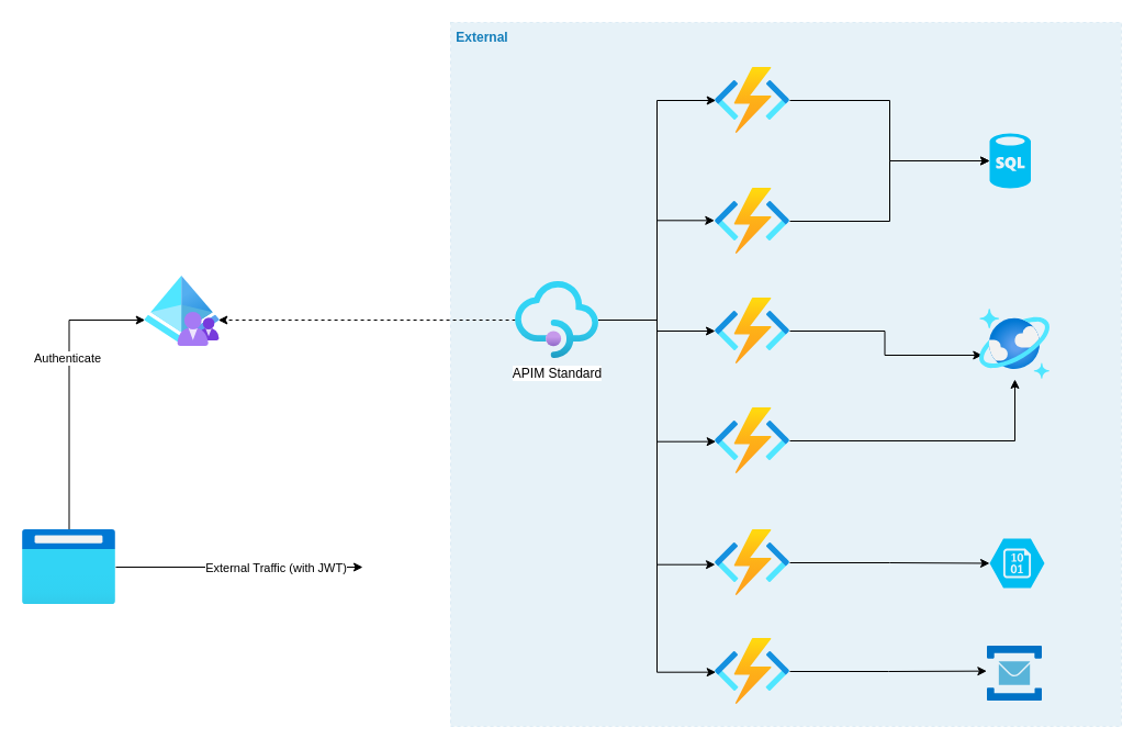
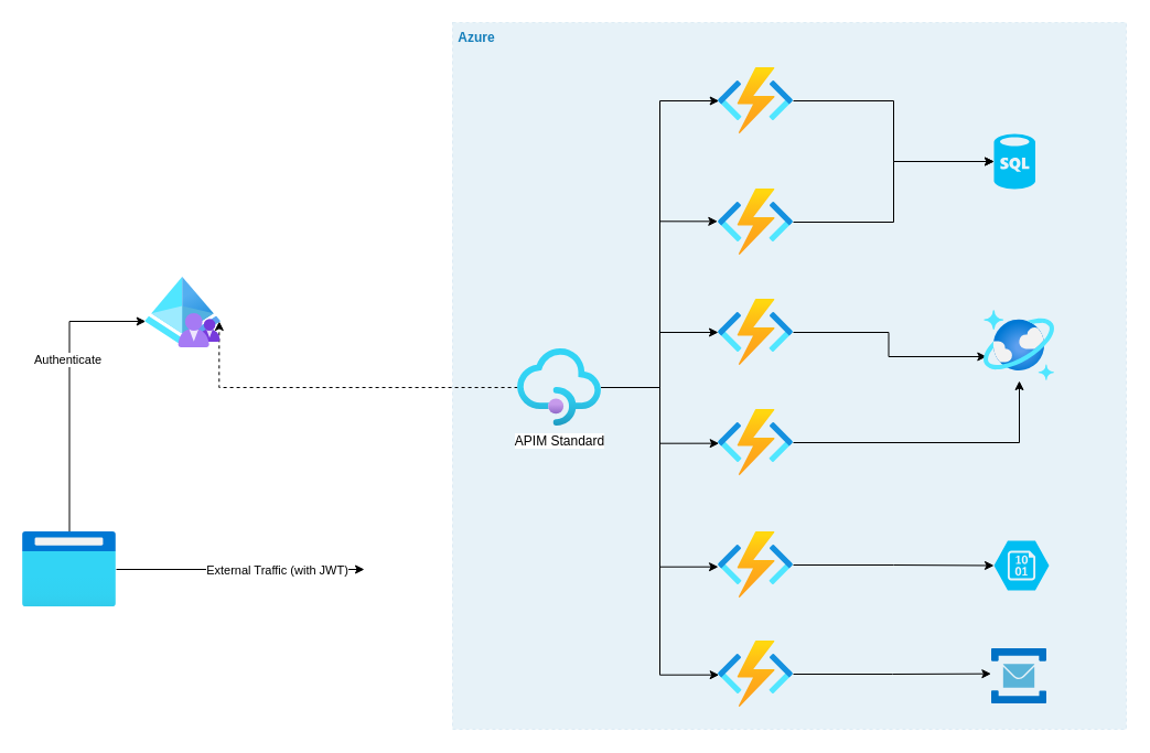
- <mxCell id="7" value=" External" style="fillColor=#147EBA;strokeColor=#147EBA;verticalAlign=top;fontStyle=1;fontColor=#147EBA;align=left;dashed=1;opacity=10;" vertex="1" parent="1"><mxGeometry x="410" y="20" width="611" height="641" as="geometry" /></mxCell>
+ <mxCell id="7" value=" Azure" style="fillColor=#147EBA;strokeColor=#147EBA;verticalAlign=top;fontStyle=1;fontColor=#147EBA;align=left;dashed=1;opacity=10;" vertex="1" parent="1"><mxGeometry x="410" y="20" width="611" height="641" as="geometry" /></mxCell>
- <mxCell id="15" value="APIM Standard" style="aspect=fixed;html=1;points=[];align=center;image;fontSize=12;image=img/lib/azure2/app_services/API_Management_Services.svg;dashed=1;dashPattern=1 4;fillColor=#147EBA;" vertex="1" parent="1"><mxGeometry x="469.1" y="256" width="75.83" height="70" as="geometry" /></mxCell>
+ <mxCell id="15" value="APIM Standard" style="aspect=fixed;html=1;points=[];align=center;image;fontSize=12;image=img/lib/azure2/app_services/API_Management_Services.svg;dashed=1;dashPattern=1 4;fillColor=#147EBA;" vertex="1" parent="1"><mxGeometry x="469.1" y="316" width="75.83" height="70" as="geometry" /></mxCell>
